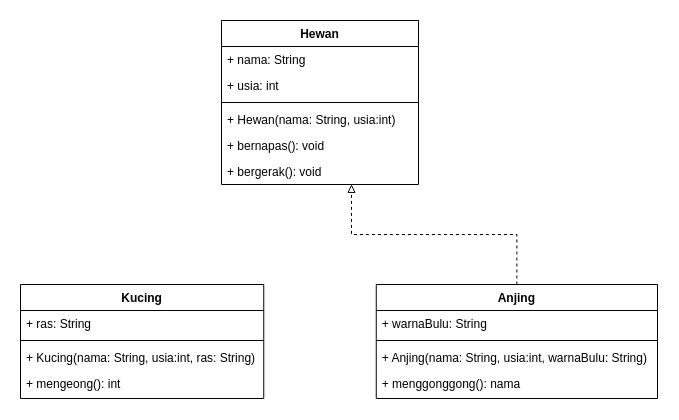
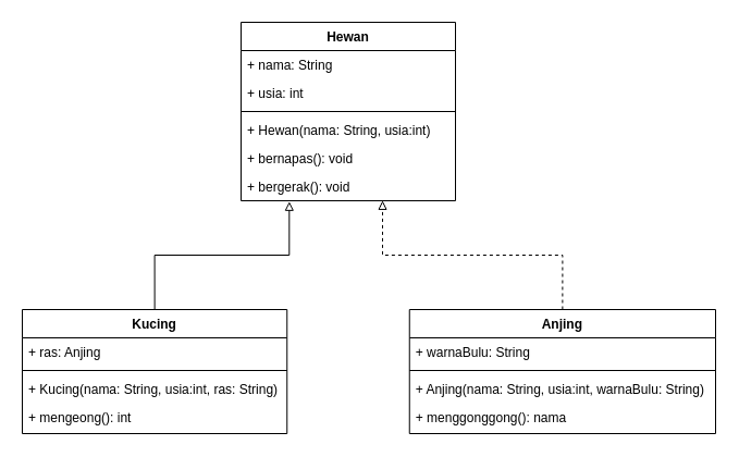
+ <mxCell id="20" style="edgeStyle=orthogonalEdgeStyle;rounded=0;orthogonalLoop=1;jettySize=auto;html=1;exitX=0.5;exitY=0;exitDx=0;exitDy=0;entryX=0.225;entryY=1.029;entryDx=0;entryDy=0;entryPerimeter=0;endArrow=block;endFill=0;" parent="1" source="9" target="8" edge="1"><mxGeometry relative="1" as="geometry" /></mxCell>
- <mxCell id="10" value="+ ras: String" style="text;align=left;verticalAlign=top;spacingLeft=4;spacingRight=4;overflow=hidden;rotatable=0;points=[[0,0.5],[1,0.5]];portConstraint=eastwest;" parent="9" vertex="1"><mxGeometry y="26" width="243.25" height="26" as="geometry" /></mxCell>
+ <mxCell id="10" value="+ ras: Anjing" style="text;align=left;verticalAlign=top;spacingLeft=4;spacingRight=4;overflow=hidden;rotatable=0;points=[[0,0.5],[1,0.5]];portConstraint=eastwest;" parent="9" vertex="1"><mxGeometry y="26" width="243.25" height="26" as="geometry" /></mxCell>
